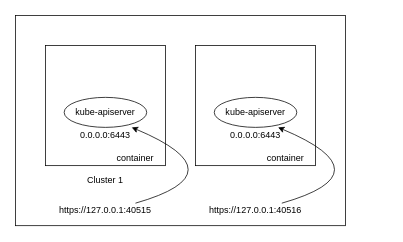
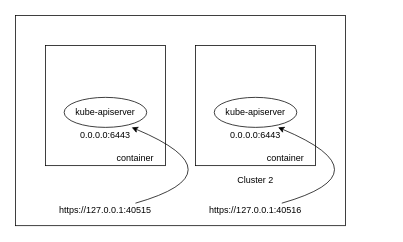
- <mxCell id="4" value="Cluster 1" style="text;html=1;strokeColor=none;fillColor=none;align=center;verticalAlign=middle;whiteSpace=wrap;rounded=0;" vertex="1" parent="1"><mxGeometry x="100" y="230" width="80" height="20" as="geometry" /></mxCell>
+ <mxCell id="6" value="Cluster 2" style="text;html=1;strokeColor=none;fillColor=none;align=center;verticalAlign=middle;whiteSpace=wrap;rounded=0;" vertex="1" parent="1"><mxGeometry x="300" y="230" width="80" height="20" as="geometry" /></mxCell>
